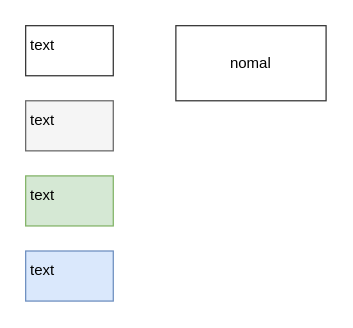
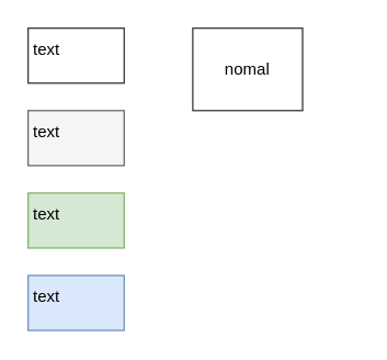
- <mxCell id="6" value="nomal" style="whiteSpace=wrap;html=1;strokeColor=#333333;strokeWidth=1;fillColor=default;" parent="1" vertex="1"><mxGeometry x="140" y="20" width="120" height="60" as="geometry" /></mxCell>
+ <mxCell id="6" value="nomal" style="whiteSpace=wrap;html=1;strokeColor=#333333;strokeWidth=1;fillColor=default;" parent="1" vertex="1"><mxGeometry x="140" y="20" width="80" height="60" as="geometry" /></mxCell>
